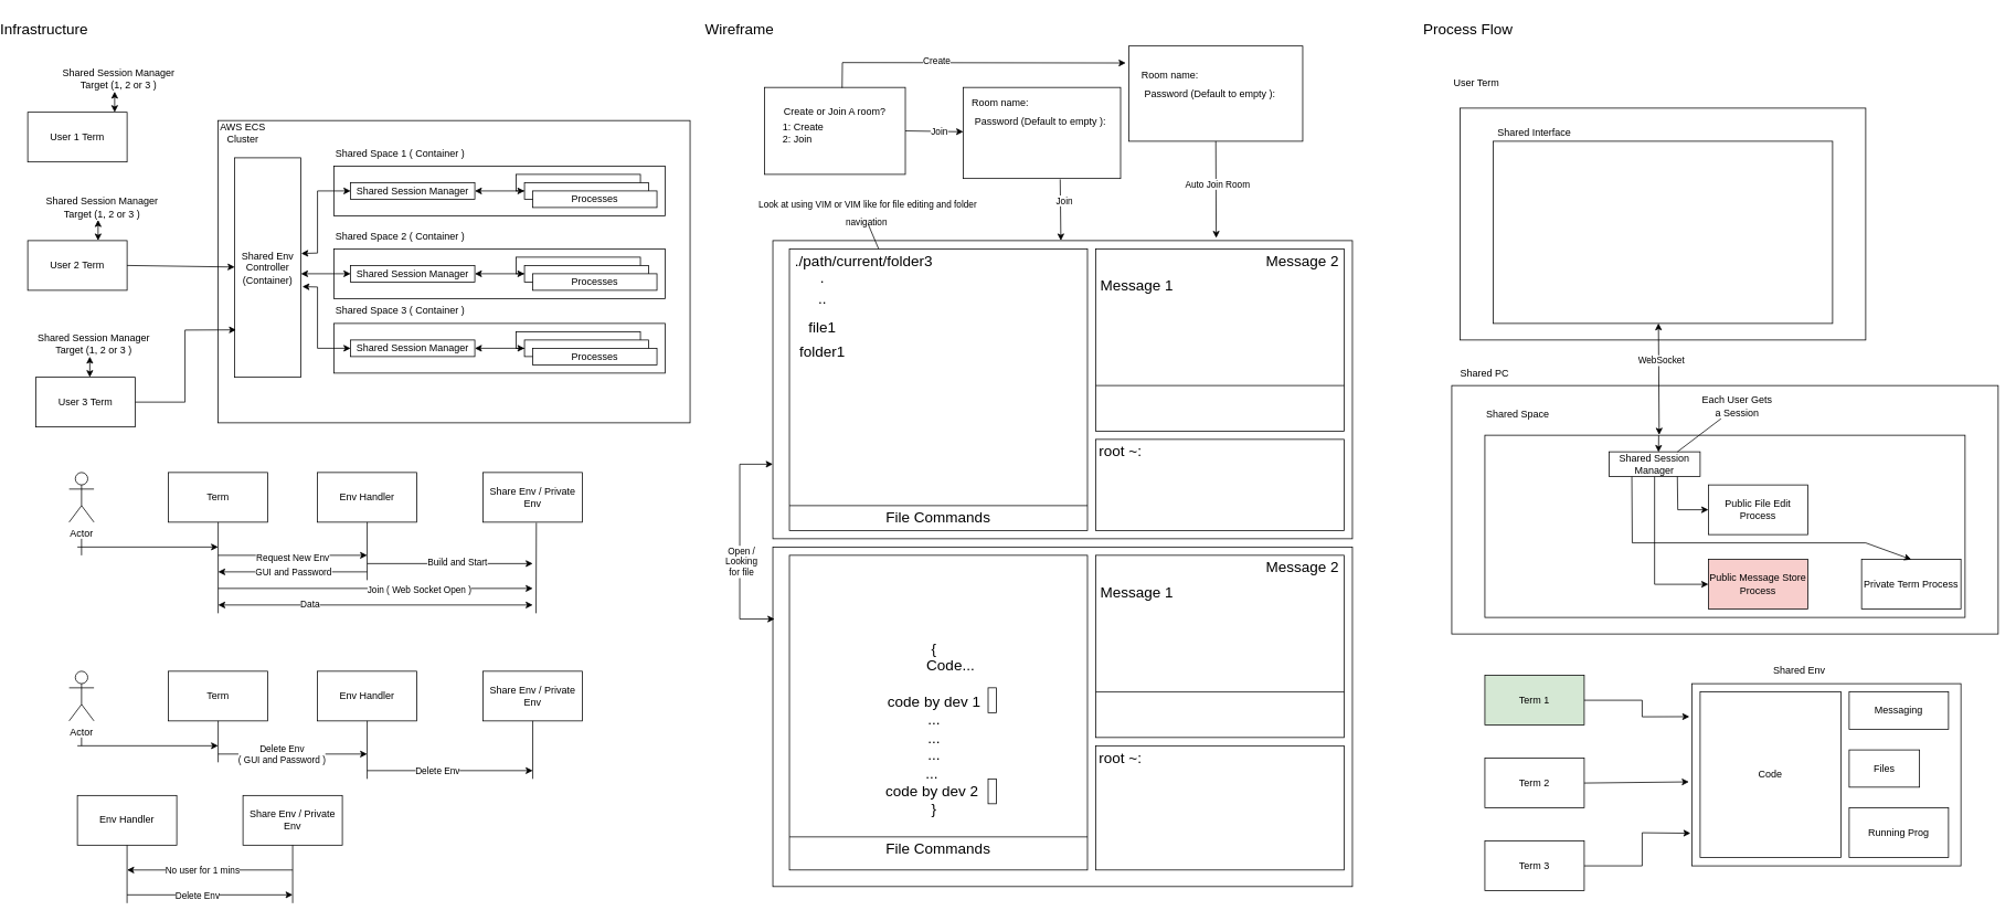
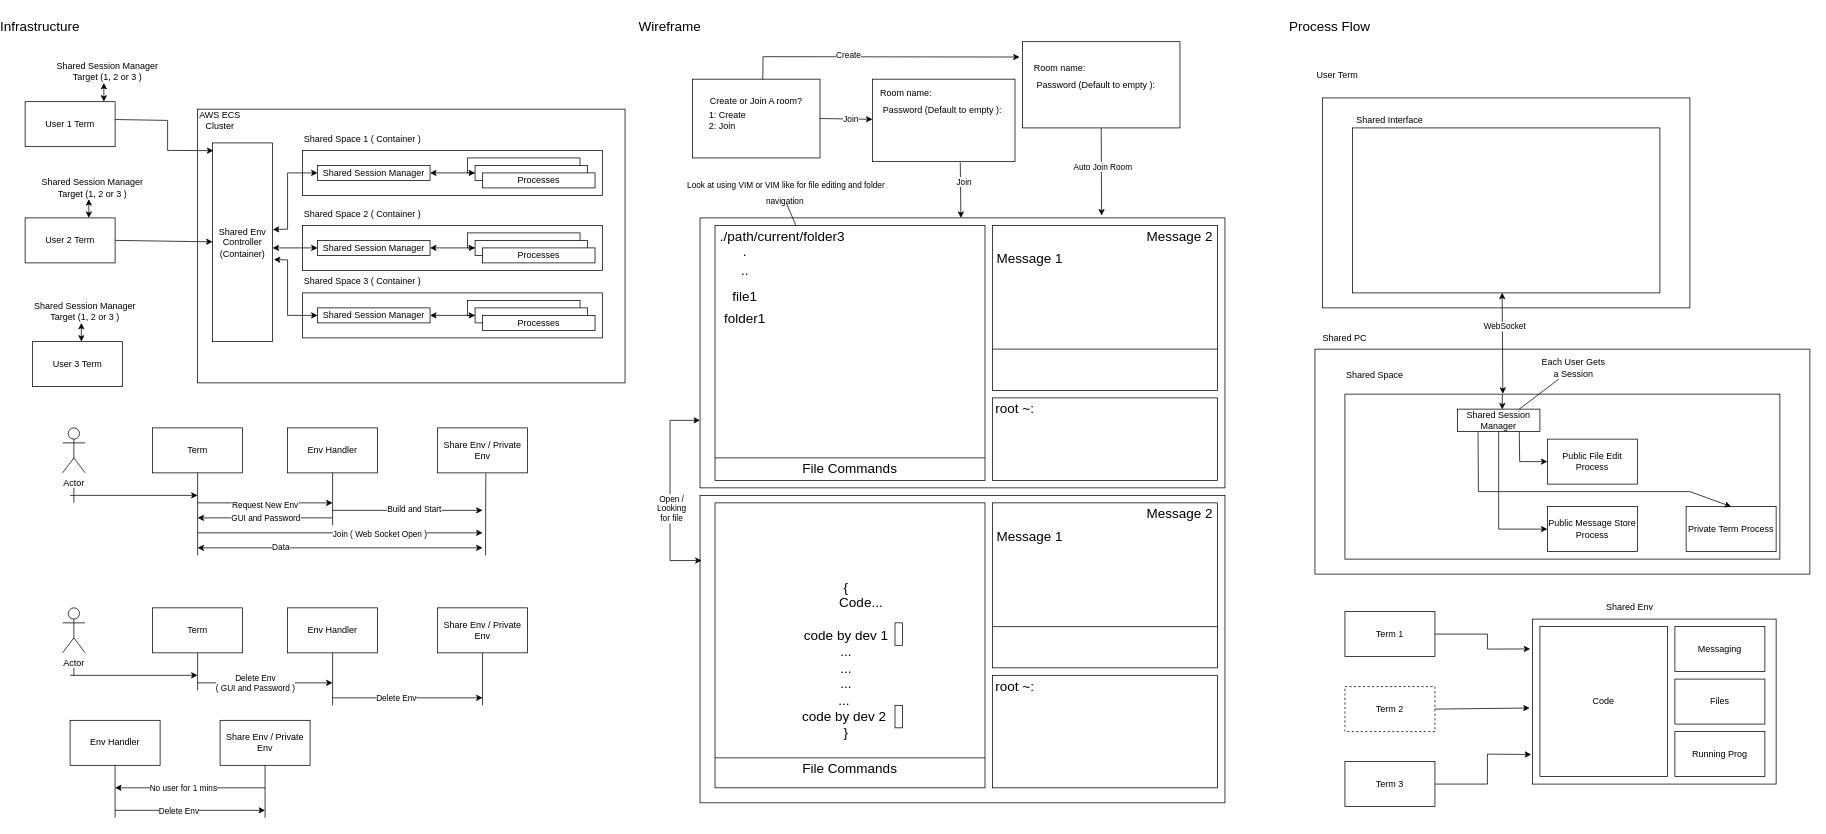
+ <mxCell id="136" value="" style="endArrow=classic;html=1;rounded=0;exitX=1.001;exitY=0.397;exitDx=0;exitDy=0;entryX=0.014;entryY=0.039;entryDx=0;entryDy=0;entryPerimeter=0;exitPerimeter=0;" parent="1" source="133" target="117" edge="1"><mxGeometry width="50" height="50" relative="1" as="geometry"><mxPoint x="160" y="270" as="sourcePoint" /><mxPoint x="210" y="220" as="targetPoint" /><Array as="points"><mxPoint x="220" y="160" /><mxPoint x="220" y="200" /></Array></mxGeometry></mxCell>
- <mxCell id="138" value="" style="endArrow=classic;html=1;rounded=0;exitX=1;exitY=0.5;exitDx=0;exitDy=0;entryX=0.021;entryY=0.784;entryDx=0;entryDy=0;entryPerimeter=0;" parent="1" source="135" target="117" edge="1"><mxGeometry width="50" height="50" relative="1" as="geometry"><mxPoint x="190" y="420" as="sourcePoint" /><mxPoint x="240" y="370" as="targetPoint" /><Array as="points"><mxPoint x="220" y="485" /><mxPoint x="220" y="398" /></Array></mxGeometry></mxCell>
- <mxCell id="89" value="Public Message Store Process" style="rounded=0;whiteSpace=wrap;html=1;fillColor=#f8cecc;" parent="1" vertex="1"><mxGeometry x="2060" y="675" width="120" height="60" as="geometry" /></mxCell>
+ <mxCell id="89" value="Public Message Store Process" style="rounded=0;whiteSpace=wrap;html=1;" parent="1" vertex="1"><mxGeometry x="2060" y="675" width="120" height="60" as="geometry" /></mxCell>
- <mxCell id="101" value="Term 1" style="rounded=0;whiteSpace=wrap;html=1;fillColor=#d5e8d4;" parent="1" vertex="1"><mxGeometry x="1790" y="815" width="120" height="60" as="geometry" /></mxCell>
+ <mxCell id="101" value="Term 1" style="rounded=0;whiteSpace=wrap;html=1;" parent="1" vertex="1"><mxGeometry x="1790" y="815" width="120" height="60" as="geometry" /></mxCell>
- <mxCell id="97" value="Messaging" style="rounded=0;whiteSpace=wrap;html=1;" parent="1" vertex="1"><mxGeometry x="2230" y="835" width="120" height="45" as="geometry" /></mxCell>
+ <mxCell id="97" value="Messaging" style="rounded=0;whiteSpace=wrap;html=1;" parent="1" vertex="1"><mxGeometry x="2230" y="835" width="120" height="60" as="geometry" /></mxCell>
- <mxCell id="99" value="Files" style="rounded=0;whiteSpace=wrap;html=1;" parent="1" vertex="1"><mxGeometry x="2230" y="905" width="85" height="45" as="geometry" /></mxCell>
+ <mxCell id="99" value="Files" style="rounded=0;whiteSpace=wrap;html=1;" parent="1" vertex="1"><mxGeometry x="2230" y="905" width="120" height="60" as="geometry" /></mxCell>
- <mxCell id="102" value="Term 2" style="rounded=0;whiteSpace=wrap;html=1;" parent="1" vertex="1"><mxGeometry x="1790" y="915" width="120" height="60" as="geometry" /></mxCell>
+ <mxCell id="102" value="Term 2" style="rounded=0;whiteSpace=wrap;html=1;dashed=1;" parent="1" vertex="1"><mxGeometry x="1790" y="915" width="120" height="60" as="geometry" /></mxCell>
